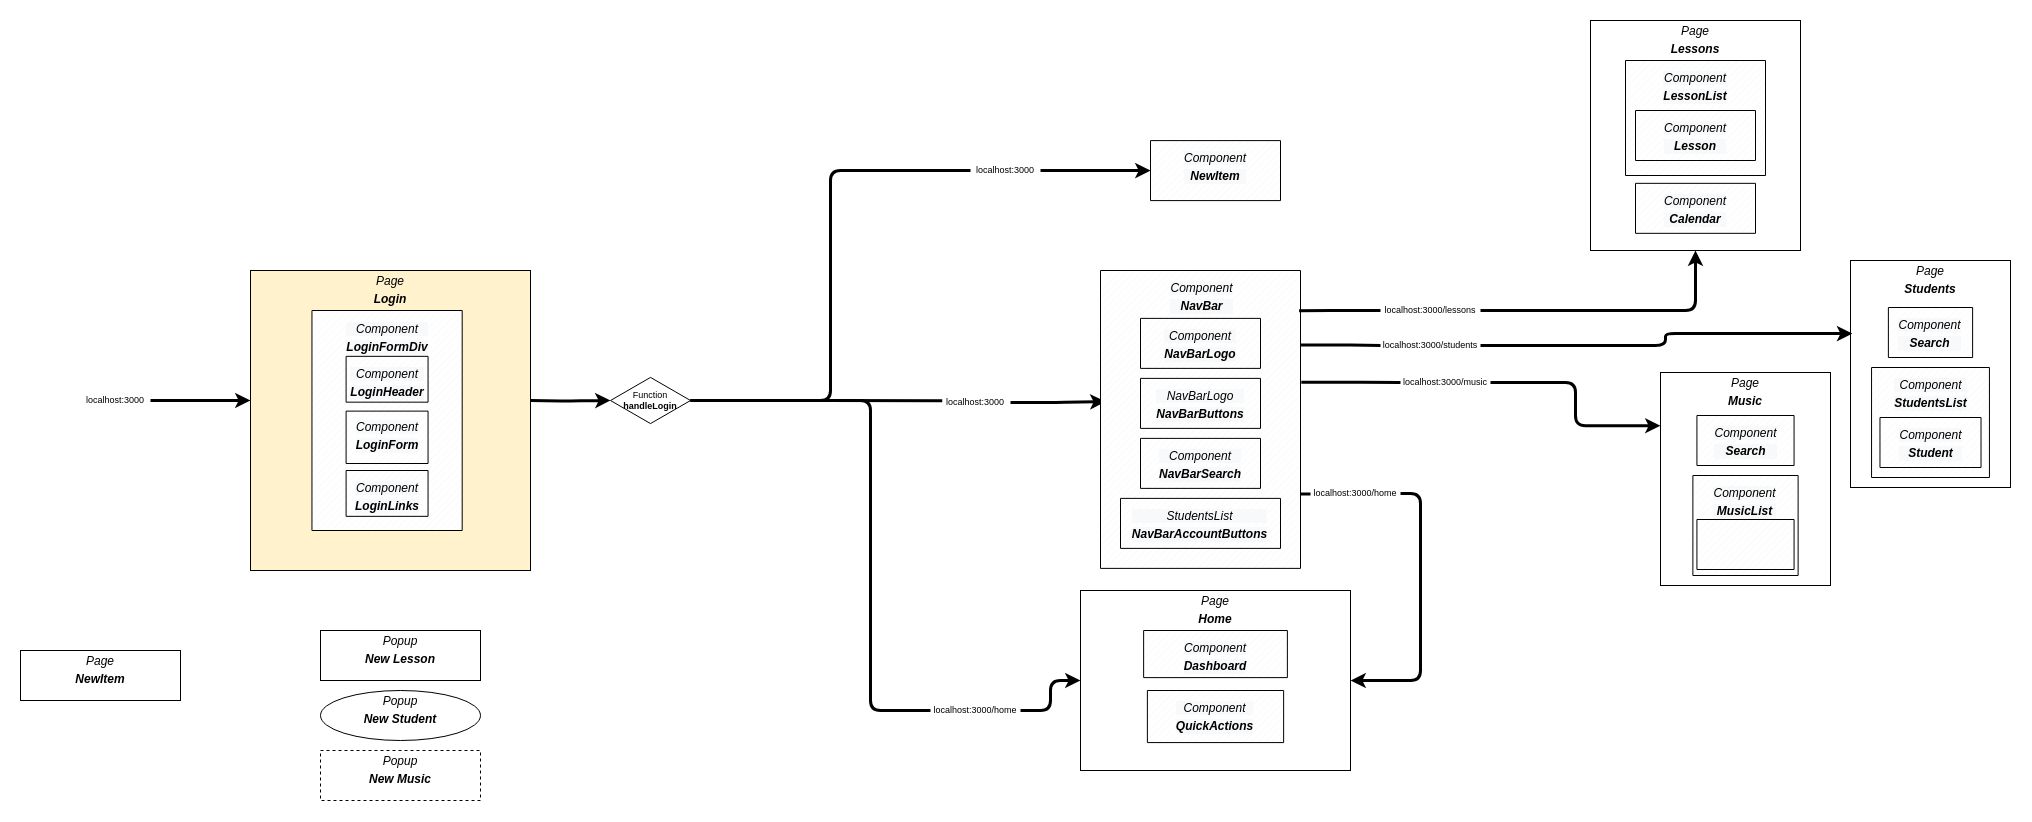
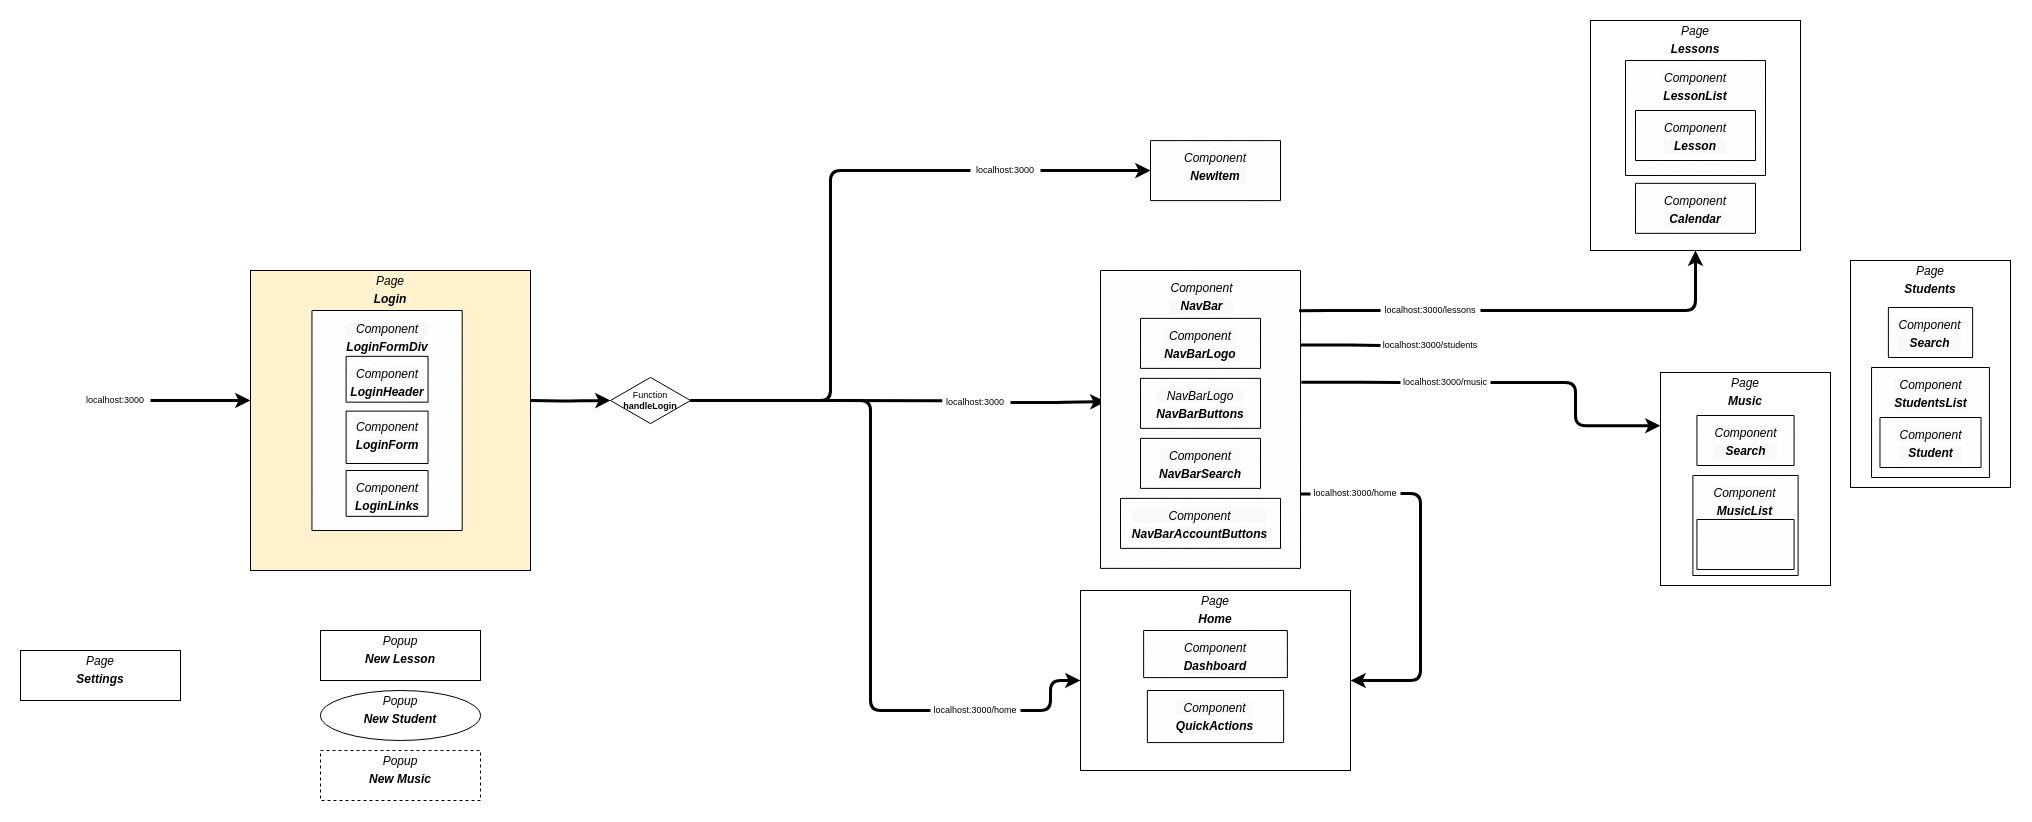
- <mxCell id="73" style="edgeStyle=orthogonalEdgeStyle;rounded=1;orthogonalLoop=1;jettySize=auto;html=1;fontSize=9;endArrow=classic;endFill=1;strokeColor=default;strokeWidth=3;entryX=0.011;entryY=0.322;entryDx=0;entryDy=0;entryPerimeter=0;" edge="1" parent="1" source="74" target="63"><mxGeometry relative="1" as="geometry"><mxPoint x="1740" y="345" as="targetPoint" /></mxGeometry></mxCell>
- <mxCell id="48" value="&lt;p style=&quot;color: rgb(0 , 0 , 0) ; font-family: &amp;#34;helvetica&amp;#34; ; font-size: 12px ; font-style: normal ; font-weight: 400 ; letter-spacing: normal ; text-indent: 0px ; text-transform: none ; word-spacing: 0px ; background-color: rgb(248 , 249 , 250) ; margin: 4px 0px 0px&quot;&gt;&lt;i&gt;StudentsList&lt;/i&gt;&lt;/p&gt;&lt;p style=&quot;color: rgb(0 , 0 , 0) ; font-family: &amp;#34;helvetica&amp;#34; ; font-size: 12px ; font-style: normal ; font-weight: 400 ; letter-spacing: normal ; text-indent: 0px ; text-transform: none ; word-spacing: 0px ; background-color: rgb(248 , 249 , 250) ; margin: 4px 0px 0px&quot;&gt;&lt;b&gt;&lt;i&gt;NavBarAccountButtons&lt;/i&gt;&lt;/b&gt;&lt;/p&gt;" style="text;whiteSpace=wrap;html=1;fontSize=9;align=center;" vertex="1" parent="46"><mxGeometry x="33.333" y="0.17" width="93.333" height="49.83" as="geometry" /></mxCell>
+ <mxCell id="48" value="&lt;p style=&quot;color: rgb(0 , 0 , 0) ; font-family: &amp;#34;helvetica&amp;#34; ; font-size: 12px ; font-style: normal ; font-weight: 400 ; letter-spacing: normal ; text-indent: 0px ; text-transform: none ; word-spacing: 0px ; background-color: rgb(248 , 249 , 250) ; margin: 4px 0px 0px&quot;&gt;&lt;i&gt;Component&lt;/i&gt;&lt;/p&gt;&lt;p style=&quot;color: rgb(0 , 0 , 0) ; font-family: &amp;#34;helvetica&amp;#34; ; font-size: 12px ; font-style: normal ; font-weight: 400 ; letter-spacing: normal ; text-indent: 0px ; text-transform: none ; word-spacing: 0px ; background-color: rgb(248 , 249 , 250) ; margin: 4px 0px 0px&quot;&gt;&lt;b&gt;&lt;i&gt;NavBarAccountButtons&lt;/i&gt;&lt;/b&gt;&lt;/p&gt;" style="text;whiteSpace=wrap;html=1;fontSize=9;align=center;" vertex="1" parent="46"><mxGeometry x="33.333" y="0.17" width="93.333" height="49.83" as="geometry" /></mxCell>
- <mxCell id="10" value="&lt;p style=&quot;margin: 0px ; margin-top: 4px ; text-align: center&quot;&gt;&lt;i&gt;Page&lt;/i&gt;&lt;/p&gt;&lt;p style=&quot;margin: 0px ; margin-top: 4px ; text-align: center&quot;&gt;&lt;b&gt;&lt;i&gt;NewItem&lt;/i&gt;&lt;/b&gt;&lt;/p&gt;" style="verticalAlign=top;align=left;overflow=fill;fontSize=12;fontFamily=Helvetica;html=1;rounded=0;shadow=0;comic=0;labelBackgroundColor=none;strokeWidth=1" vertex="1" parent="1"><mxGeometry x="20" y="650" width="160" height="50" as="geometry" /></mxCell>
+ <mxCell id="10" value="&lt;p style=&quot;margin: 0px ; margin-top: 4px ; text-align: center&quot;&gt;&lt;i&gt;Page&lt;/i&gt;&lt;/p&gt;&lt;p style=&quot;margin: 0px ; margin-top: 4px ; text-align: center&quot;&gt;&lt;b&gt;&lt;i&gt;Settings&lt;/i&gt;&lt;/b&gt;&lt;/p&gt;" style="verticalAlign=top;align=left;overflow=fill;fontSize=12;fontFamily=Helvetica;html=1;rounded=0;shadow=0;comic=0;labelBackgroundColor=none;strokeWidth=1" vertex="1" parent="1"><mxGeometry x="20" y="650" width="160" height="50" as="geometry" /></mxCell>
